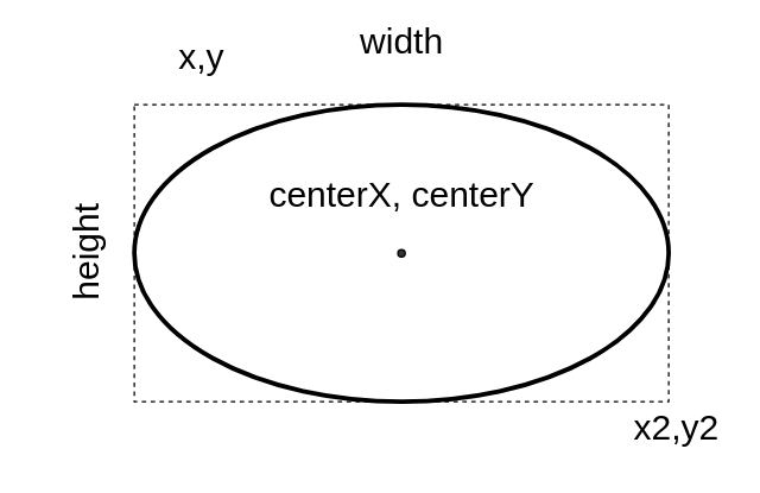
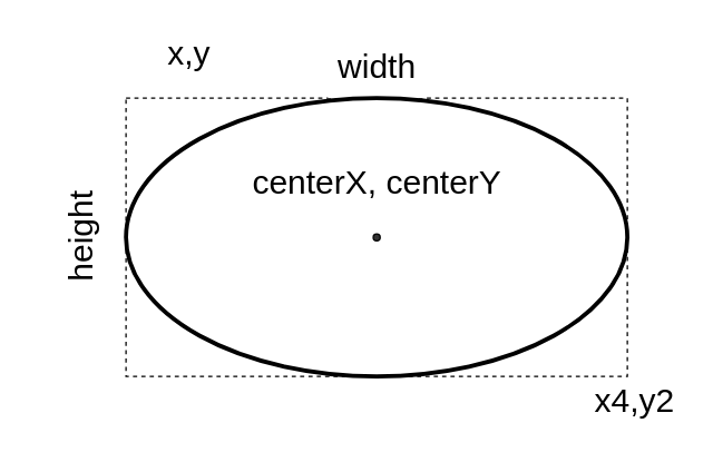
- <mxCell id="7" value="width" style="text;html=1;resizable=0;autosize=1;align=center;verticalAlign=middle;points=[];fillColor=#FFFFFF;strokeColor=none;rounded=0;fontSize=24;spacingBottom=4;" parent="1" vertex="1"><mxGeometry x="235" y="10" width="70" height="40" as="geometry" /></mxCell>
+ <mxCell id="7" value="width" style="text;html=1;resizable=0;autosize=1;align=center;verticalAlign=middle;points=[];fillColor=#FFFFFF;strokeColor=none;rounded=0;fontSize=24;spacingBottom=4;" parent="1" vertex="1"><mxGeometry x="235" y="30" width="70" height="40" as="geometry" /></mxCell>
- <mxCell id="6" value="x2,y2" style="text;html=1;resizable=0;autosize=1;align=center;verticalAlign=middle;points=[];fillColor=none;strokeColor=none;rounded=0;fontSize=24;spacingBottom=4;" parent="1" vertex="1"><mxGeometry x="420" y="270" width="70" height="40" as="geometry" /></mxCell>
+ <mxCell id="6" value="x4,y2" style="text;html=1;resizable=0;autosize=1;align=center;verticalAlign=middle;points=[];fillColor=none;strokeColor=none;rounded=0;fontSize=24;spacingBottom=4;" parent="1" vertex="1"><mxGeometry x="420" y="270" width="70" height="40" as="geometry" /></mxCell>
